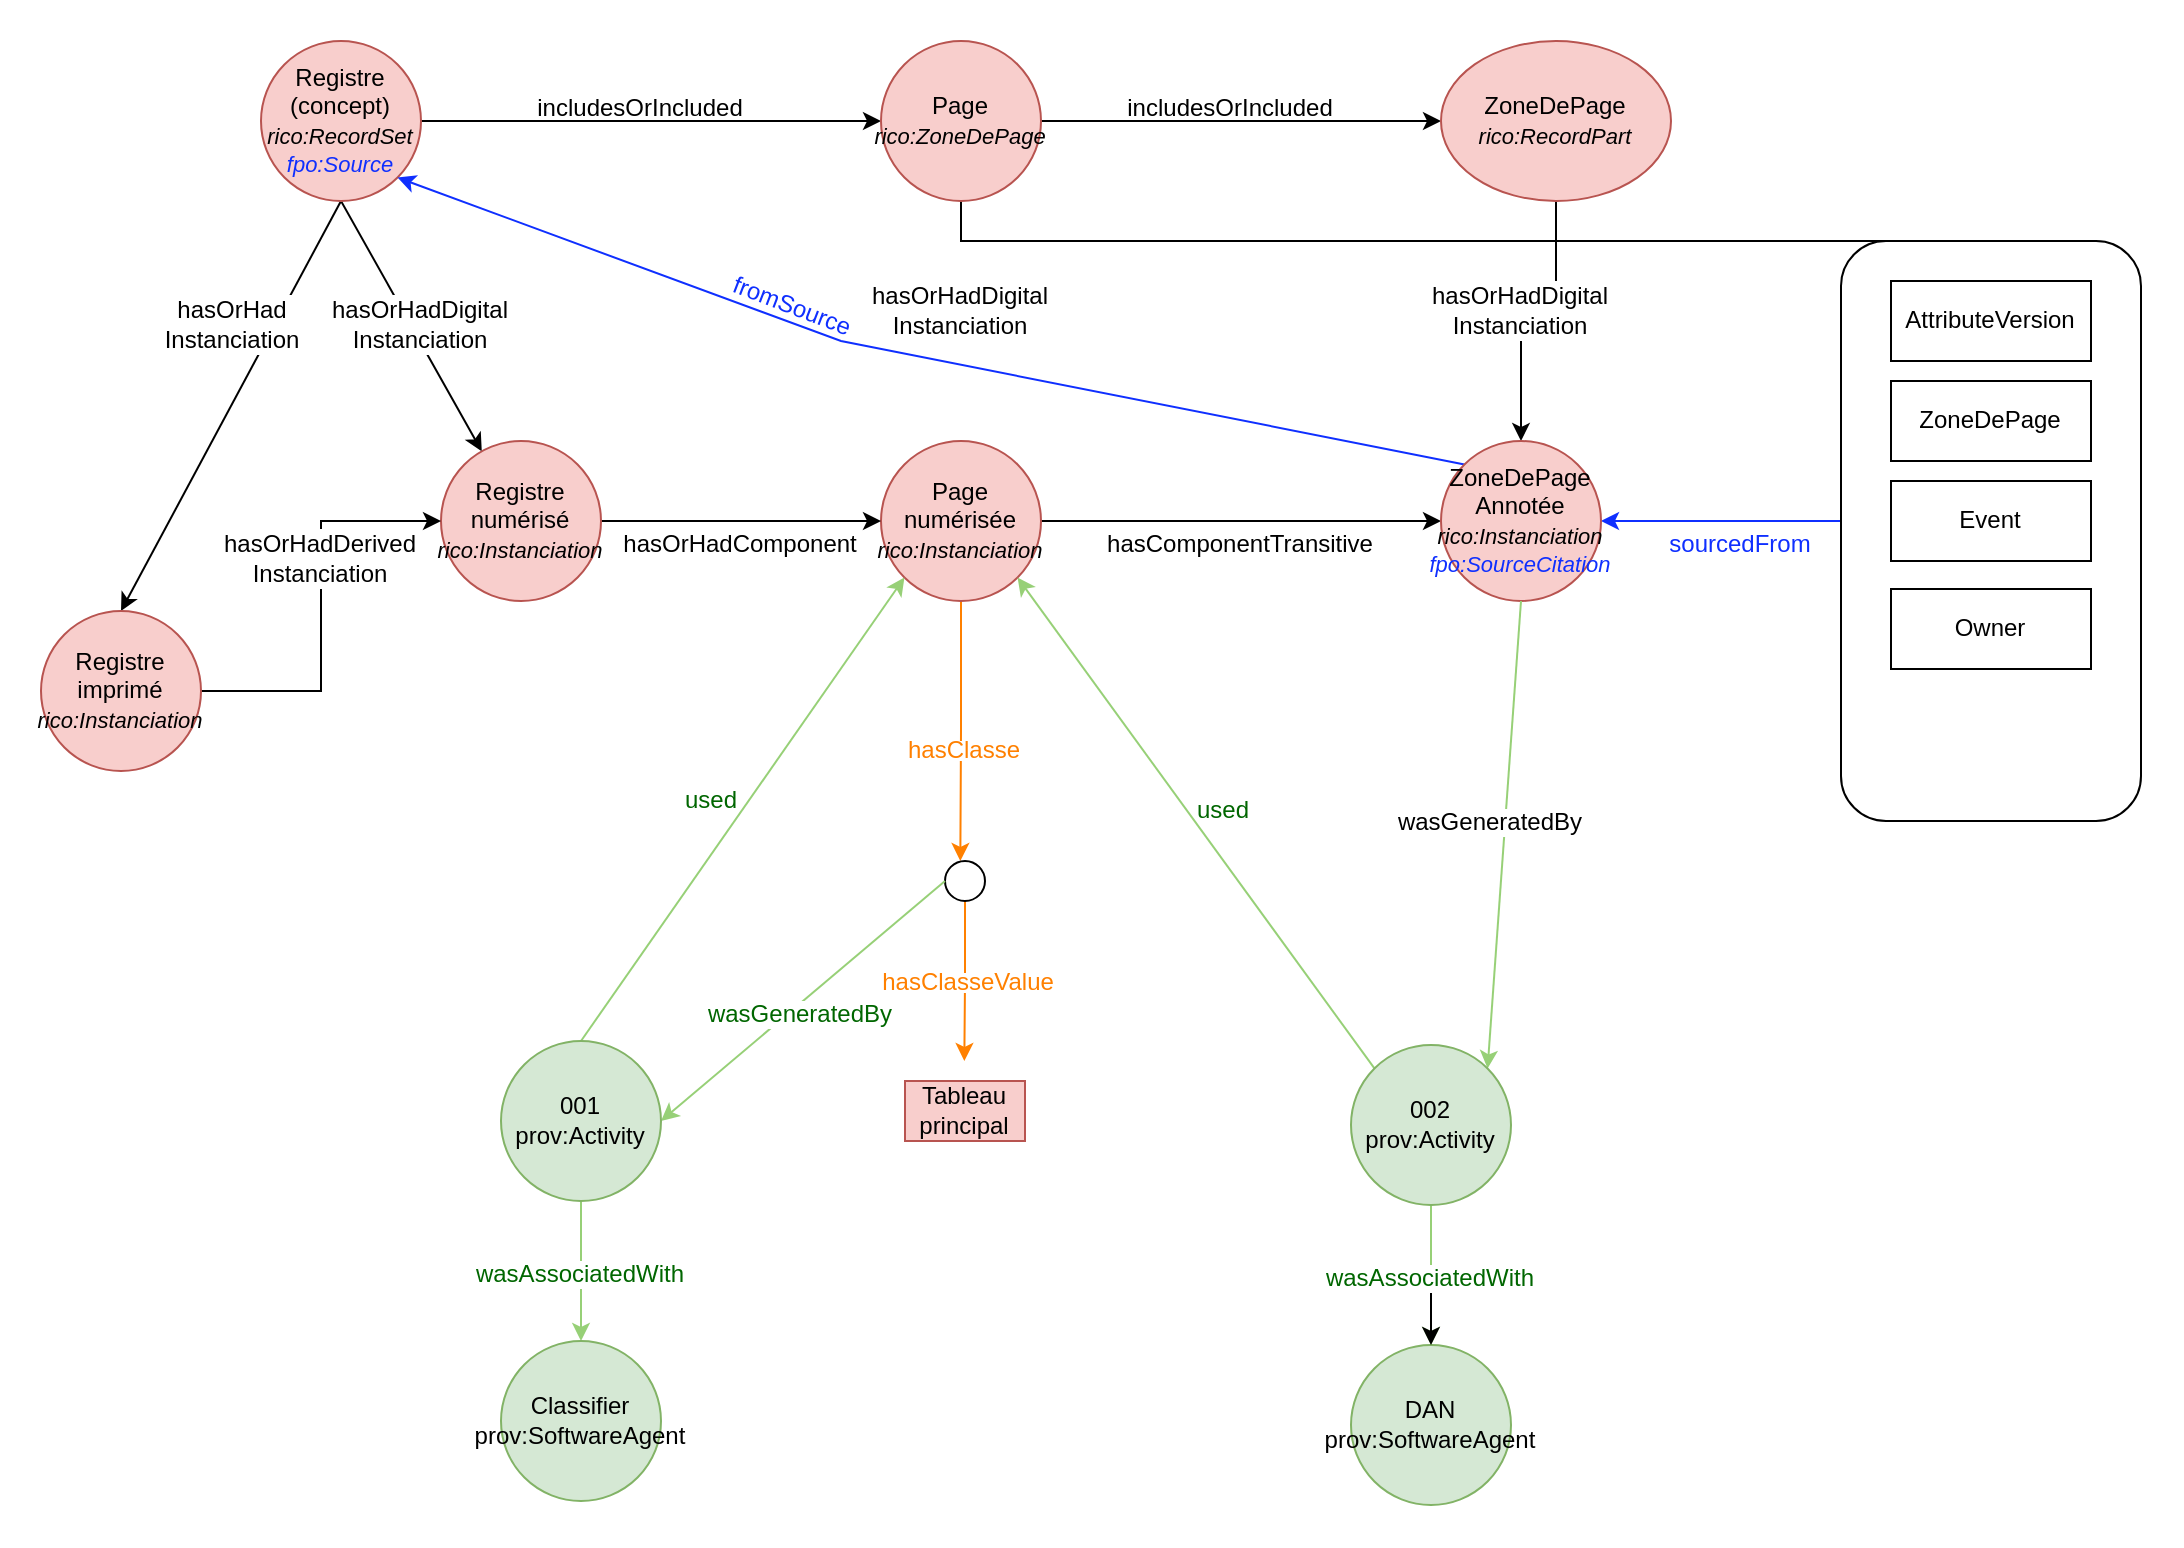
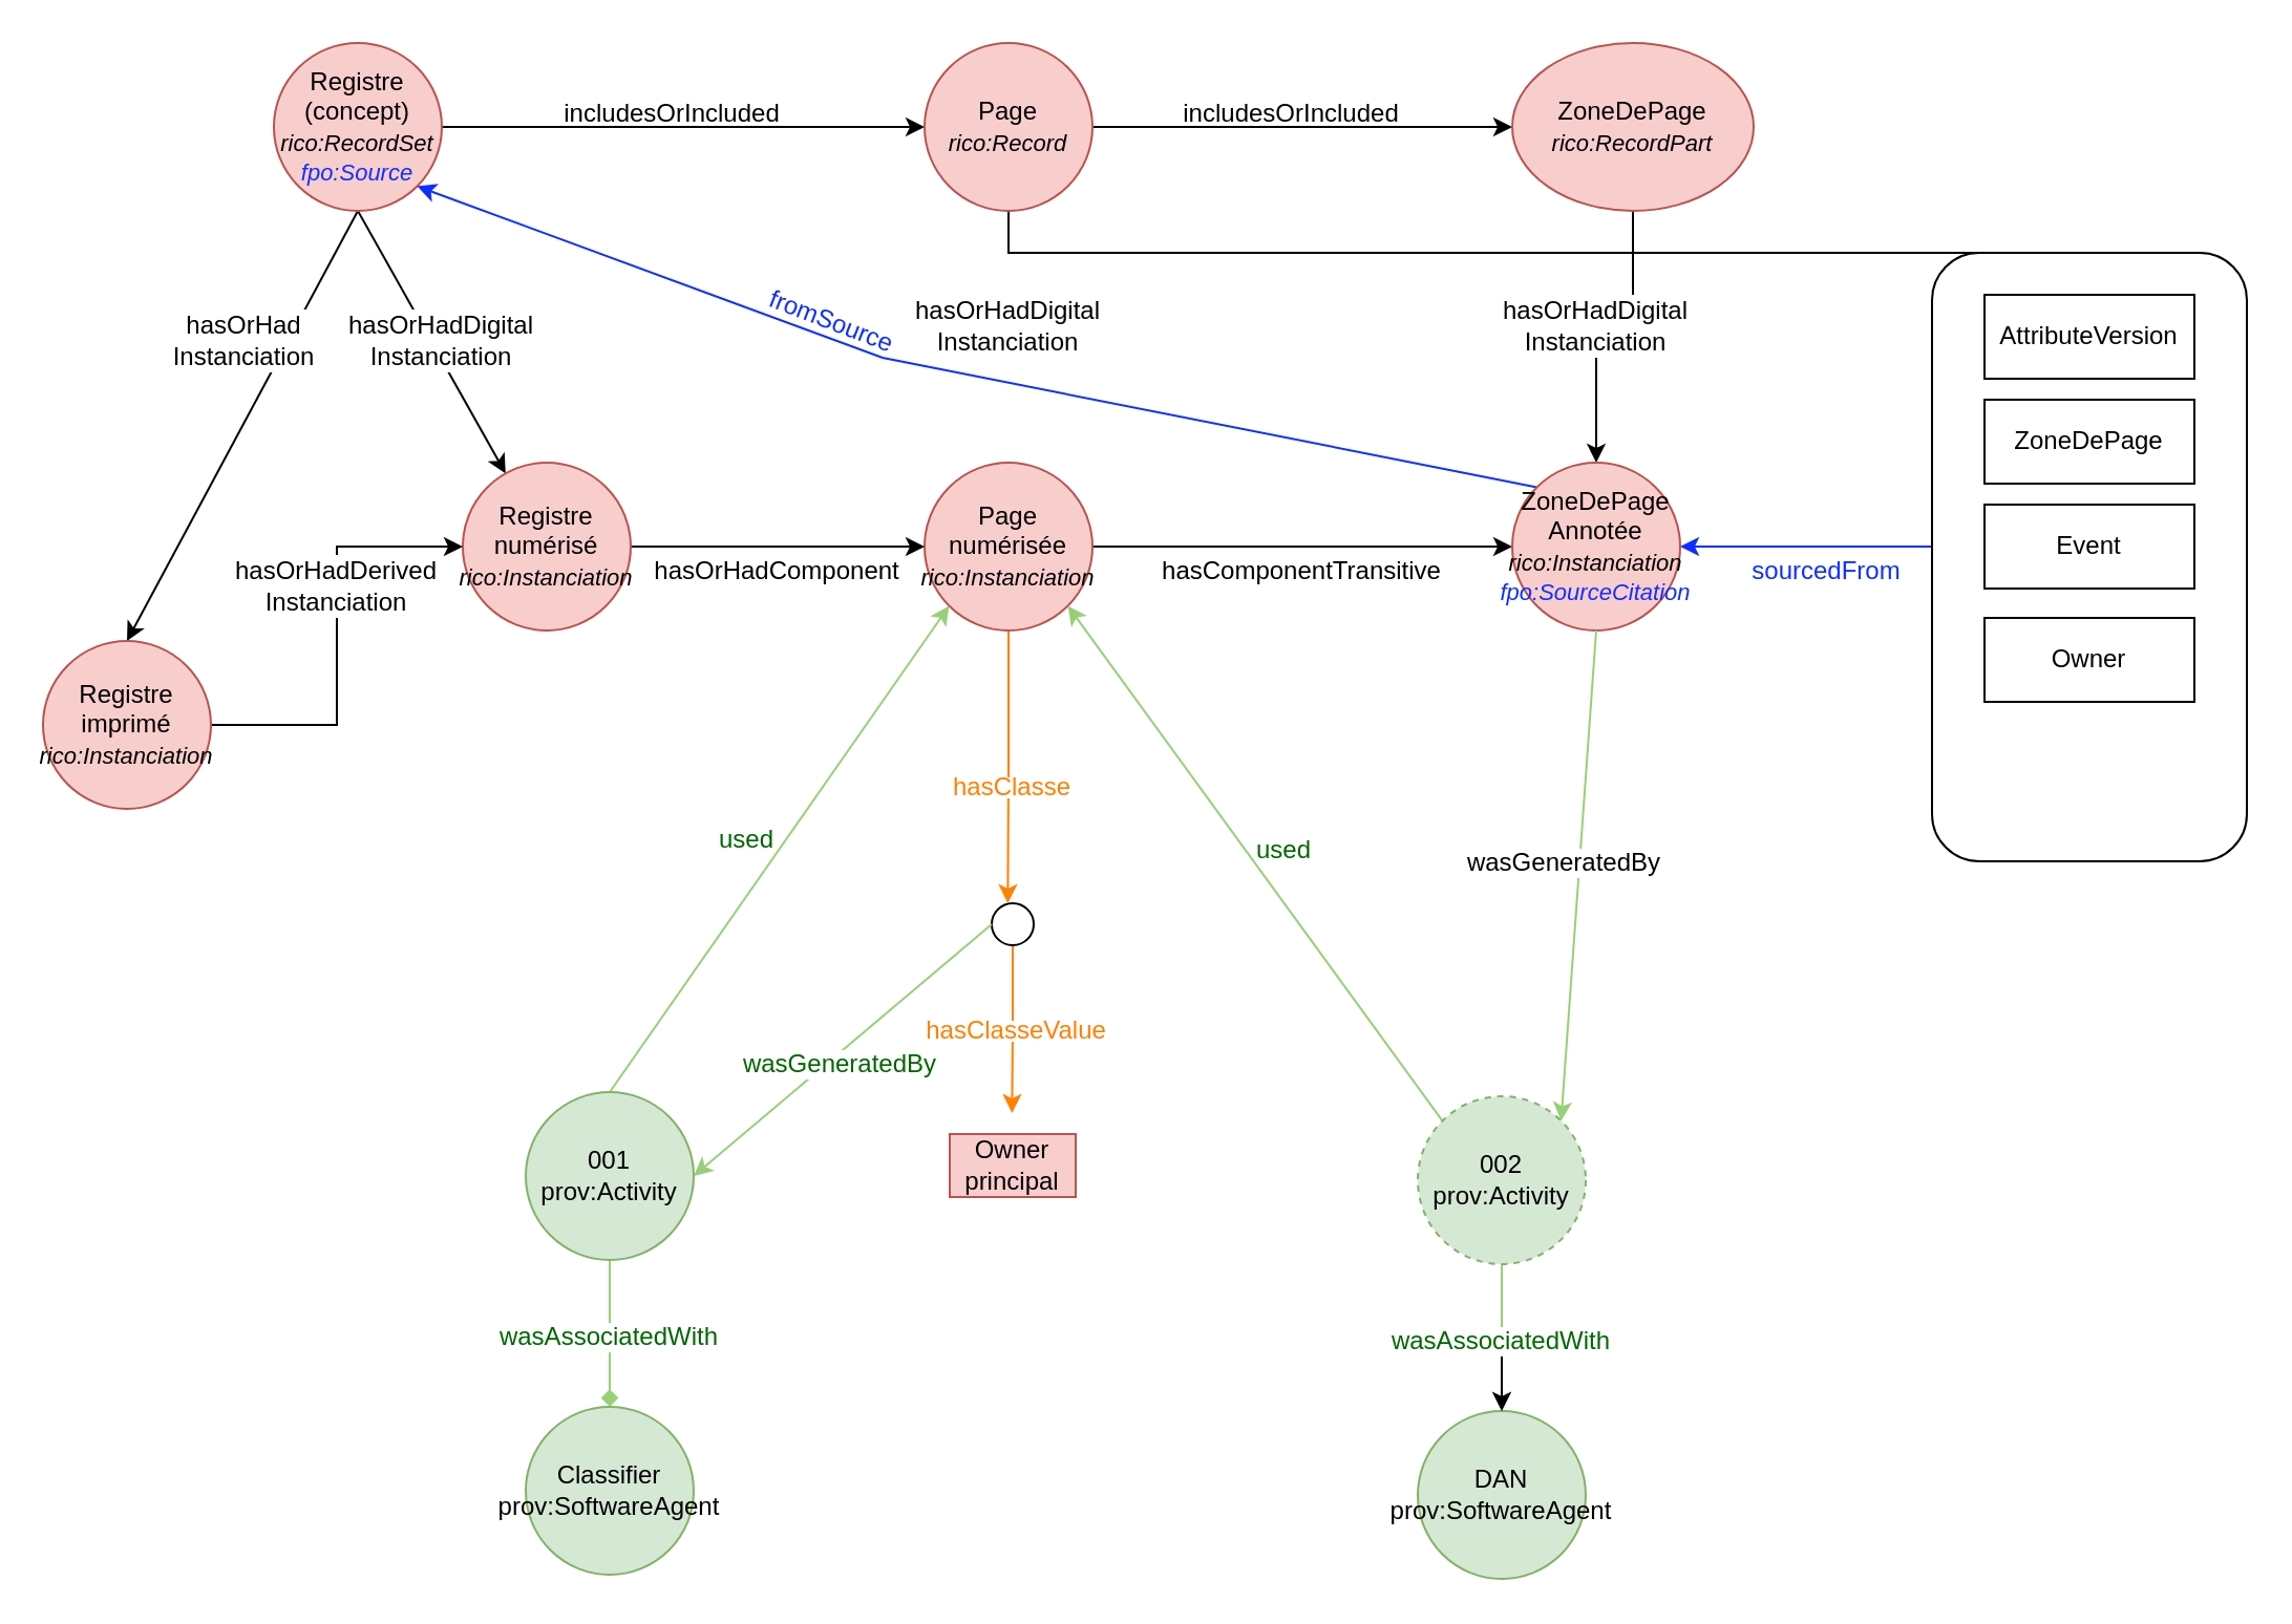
- <mxCell id="8" value="Page&lt;br&gt;&lt;i&gt;&lt;font style=&quot;font-size: 11px;&quot;&gt;rico:ZoneDePage&lt;/font&gt;&lt;/i&gt;" style="ellipse;whiteSpace=wrap;html=1;aspect=fixed;fillColor=#f8cecc;strokeColor=#b85450;" parent="1" vertex="1"><mxGeometry x="440" y="20" width="80" height="80" as="geometry" /></mxCell>
+ <mxCell id="8" value="Page&lt;br&gt;&lt;i&gt;&lt;font style=&quot;font-size: 11px;&quot;&gt;rico:Record&lt;/font&gt;&lt;/i&gt;" style="ellipse;whiteSpace=wrap;html=1;aspect=fixed;fillColor=#f8cecc;strokeColor=#b85450;" parent="1" vertex="1"><mxGeometry x="440" y="20" width="80" height="80" as="geometry" /></mxCell>
- <mxCell id="39" value="Tableau principal" style="text;html=1;strokeColor=#b85450;fillColor=#f8cecc;align=center;verticalAlign=middle;whiteSpace=wrap;rounded=0;" parent="1" vertex="1"><mxGeometry x="452" y="540" width="60" height="30" as="geometry" /></mxCell>
+ <mxCell id="39" value="Owner principal" style="text;html=1;strokeColor=#b85450;fillColor=#f8cecc;align=center;verticalAlign=middle;whiteSpace=wrap;rounded=0;" parent="1" vertex="1"><mxGeometry x="452" y="540" width="60" height="30" as="geometry" /></mxCell>
- <mxCell id="53" value="002&lt;br&gt;prov:Activity" style="ellipse;whiteSpace=wrap;html=1;aspect=fixed;fillColor=#d5e8d4;strokeColor=#82b366;" parent="1" vertex="1"><mxGeometry x="675" y="522" width="80" height="80" as="geometry" /></mxCell>
+ <mxCell id="53" value="002&lt;br&gt;prov:Activity" style="ellipse;whiteSpace=wrap;html=1;aspect=fixed;fillColor=#d5e8d4;strokeColor=#82b366;dashed=1;" parent="1" vertex="1"><mxGeometry x="675" y="522" width="80" height="80" as="geometry" /></mxCell>
- <mxCell id="42" style="edgeStyle=orthogonalEdgeStyle;rounded=0;orthogonalLoop=1;jettySize=auto;html=1;exitX=0.5;exitY=1;exitDx=0;exitDy=0;entryX=0.5;entryY=0;entryDx=0;entryDy=0;strokeColor=#97D077;" parent="1" source="44" target="45" edge="1"><mxGeometry relative="1" as="geometry" /></mxCell>
+ <mxCell id="42" style="edgeStyle=orthogonalEdgeStyle;rounded=0;orthogonalLoop=1;jettySize=auto;html=1;exitX=0.5;exitY=1;exitDx=0;exitDy=0;entryX=0.5;entryY=0;entryDx=0;entryDy=0;strokeColor=#97D077;endArrow=diamond;" parent="1" source="44" target="45" edge="1"><mxGeometry relative="1" as="geometry" /></mxCell>
